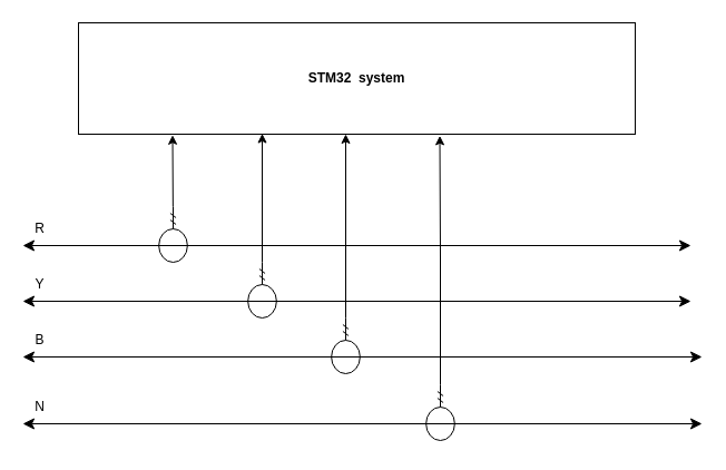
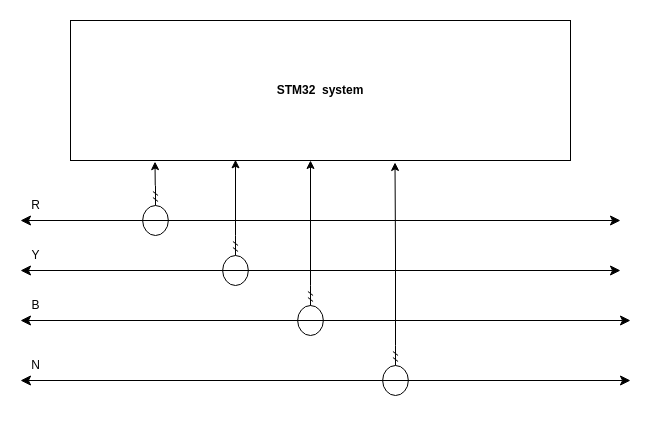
- <mxCell id="2" value="&lt;b&gt;STM32&amp;nbsp; system&lt;/b&gt;" style="whiteSpace=wrap;html=1;" vertex="1" parent="1"><mxGeometry x="70" y="20" width="500" height="100" as="geometry" /></mxCell>
+ <mxCell id="2" value="&lt;b&gt;STM32&amp;nbsp; system&lt;/b&gt;" style="whiteSpace=wrap;html=1;" vertex="1" parent="1"><mxGeometry x="70" y="20" width="500" height="140" as="geometry" /></mxCell>
